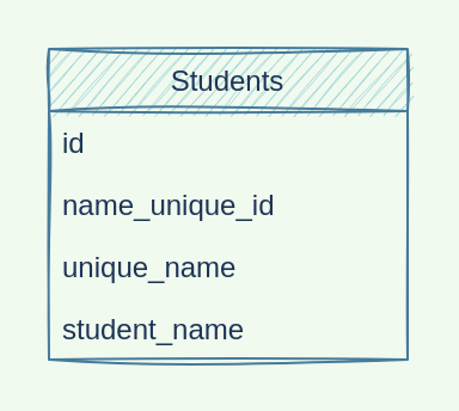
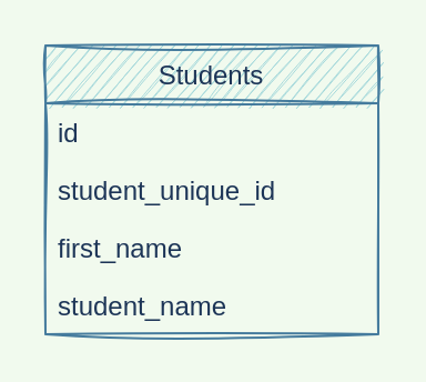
- <mxCell id="4" value="name_unique_id&#10;" style="text;strokeColor=none;fillColor=none;align=left;verticalAlign=top;spacingLeft=4;spacingRight=4;overflow=hidden;rotatable=0;points=[[0,0.5],[1,0.5]];portConstraint=eastwest;fontColor=#1D3557;sketch=1;" vertex="1" parent="2"><mxGeometry y="52" width="150" height="26" as="geometry" /></mxCell>
+ <mxCell id="4" value="student_unique_id&#10;" style="text;strokeColor=none;fillColor=none;align=left;verticalAlign=top;spacingLeft=4;spacingRight=4;overflow=hidden;rotatable=0;points=[[0,0.5],[1,0.5]];portConstraint=eastwest;fontColor=#1D3557;sketch=1;" vertex="1" parent="2"><mxGeometry y="52" width="150" height="26" as="geometry" /></mxCell>
- <mxCell id="5" value="unique_name" style="text;strokeColor=none;fillColor=none;align=left;verticalAlign=top;spacingLeft=4;spacingRight=4;overflow=hidden;rotatable=0;points=[[0,0.5],[1,0.5]];portConstraint=eastwest;fontColor=#1D3557;sketch=1;" vertex="1" parent="2"><mxGeometry y="78" width="150" height="26" as="geometry" /></mxCell>
+ <mxCell id="5" value="first_name" style="text;strokeColor=none;fillColor=none;align=left;verticalAlign=top;spacingLeft=4;spacingRight=4;overflow=hidden;rotatable=0;points=[[0,0.5],[1,0.5]];portConstraint=eastwest;fontColor=#1D3557;sketch=1;" vertex="1" parent="2"><mxGeometry y="78" width="150" height="26" as="geometry" /></mxCell>
